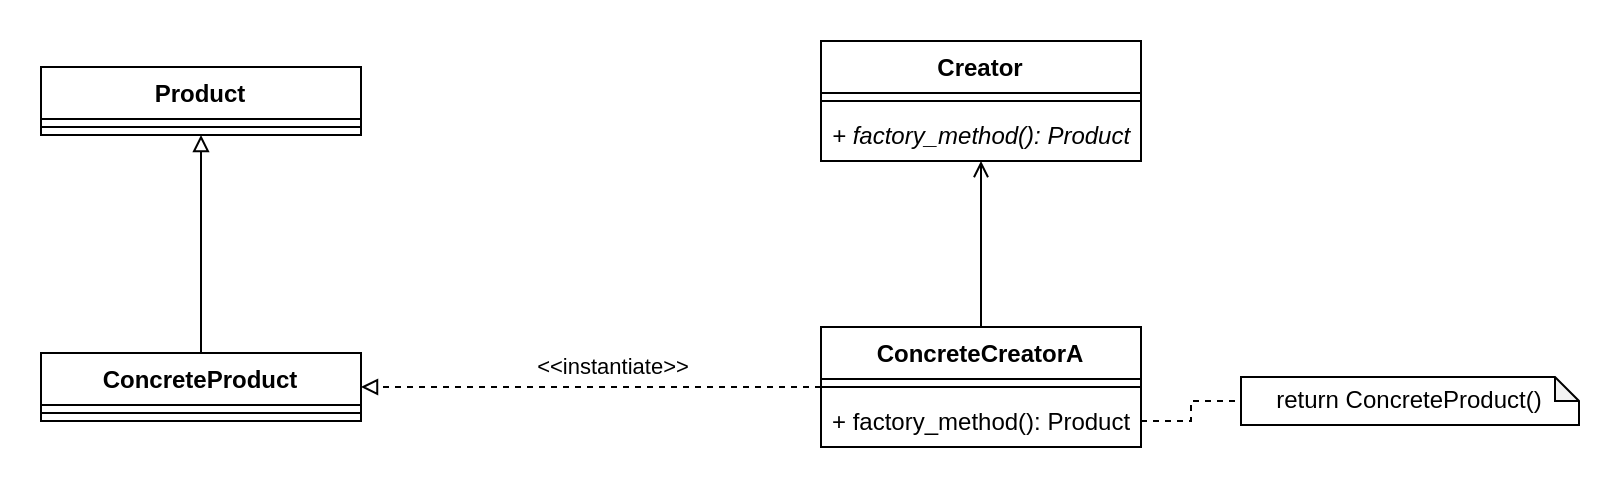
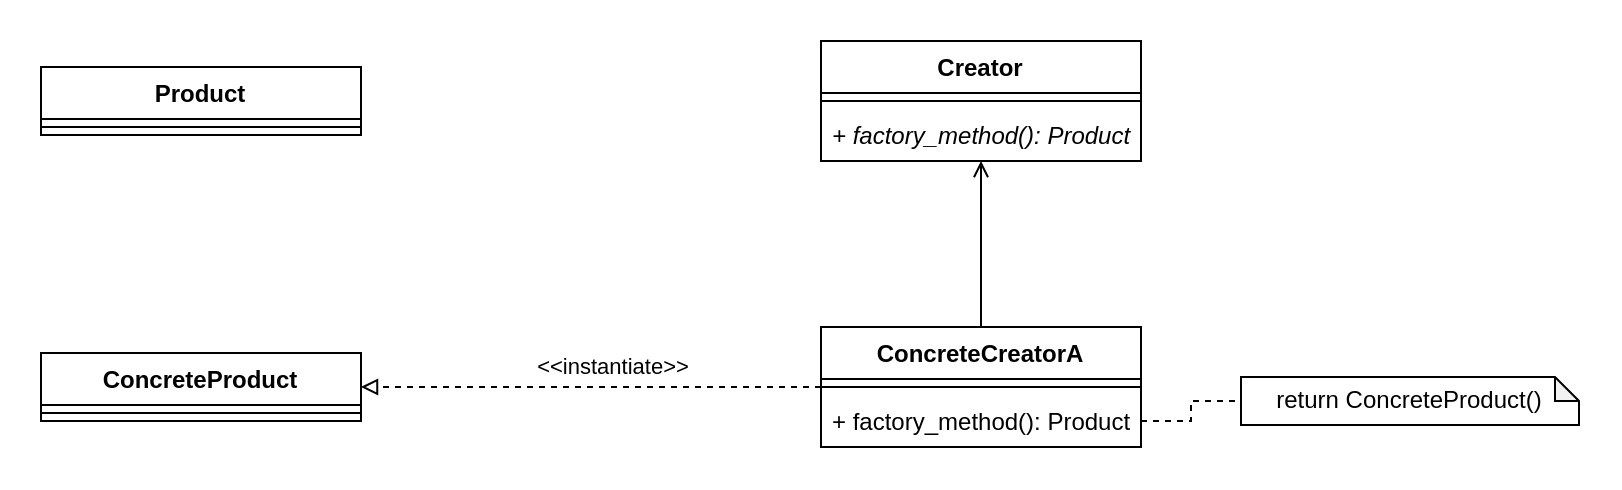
- <mxCell id="7" style="edgeStyle=orthogonalEdgeStyle;rounded=0;orthogonalLoop=1;jettySize=auto;html=1;exitX=0.5;exitY=0;exitDx=0;exitDy=0;endArrow=block;endFill=0;" edge="1" parent="1" source="8" target="5"><mxGeometry relative="1" as="geometry" /></mxCell>
